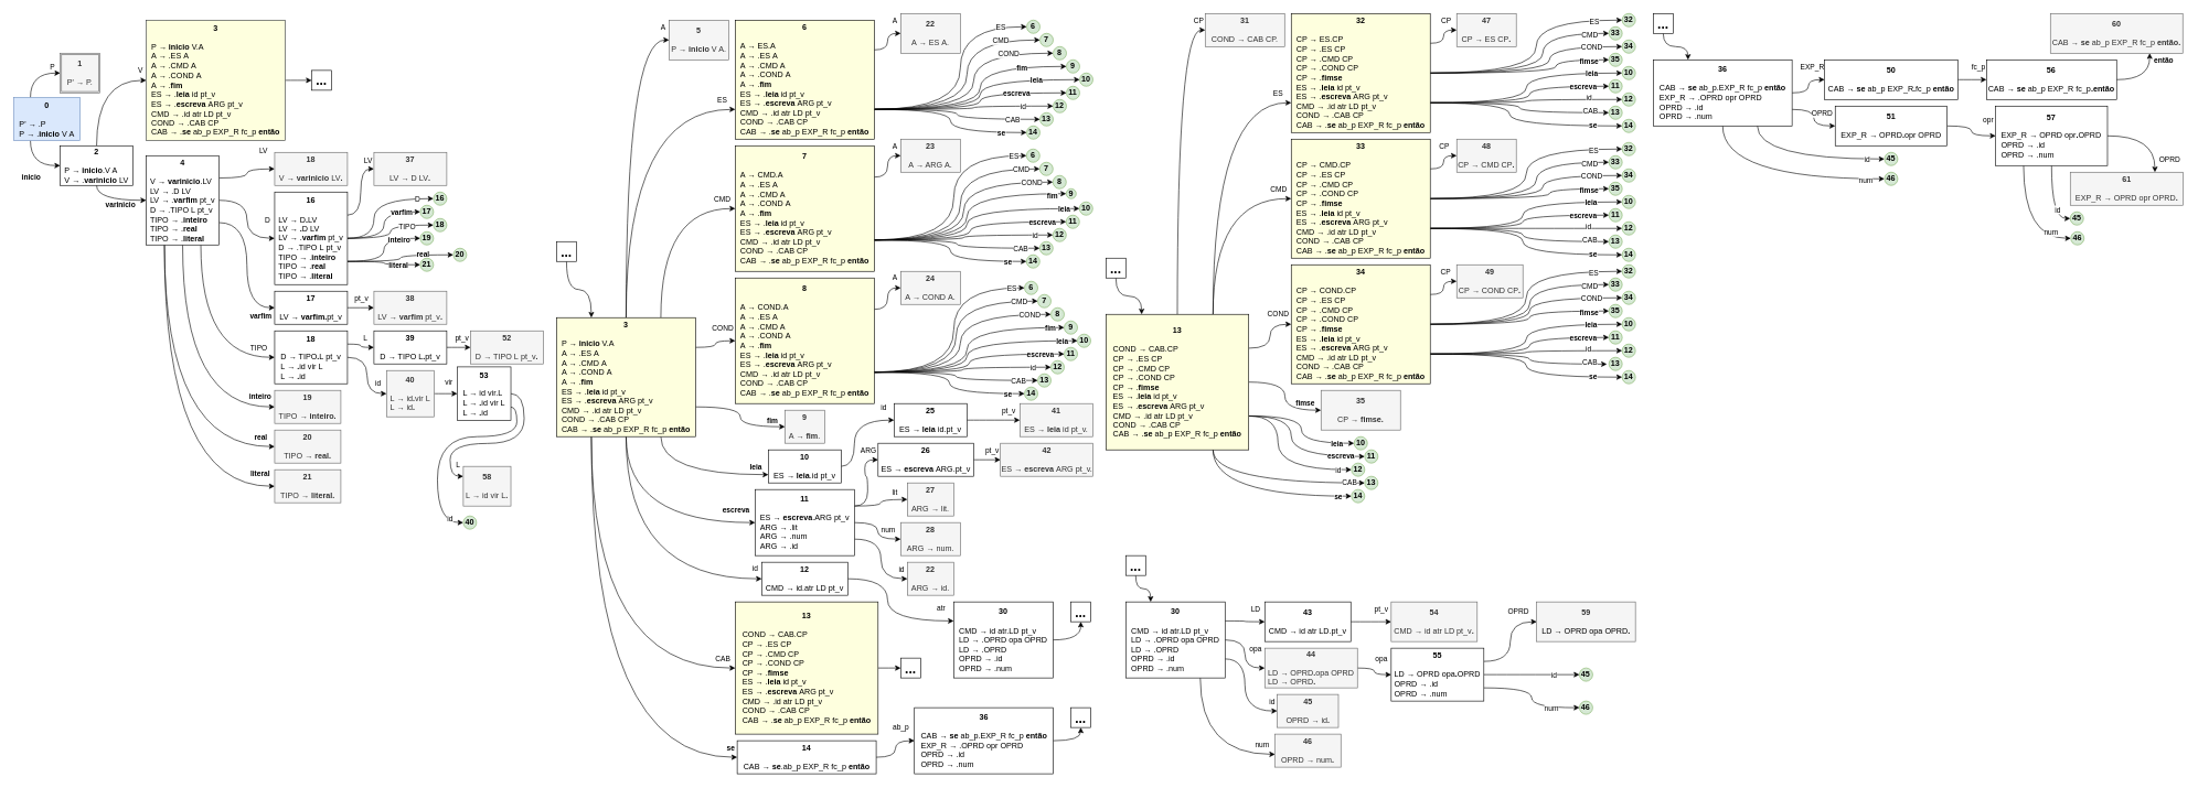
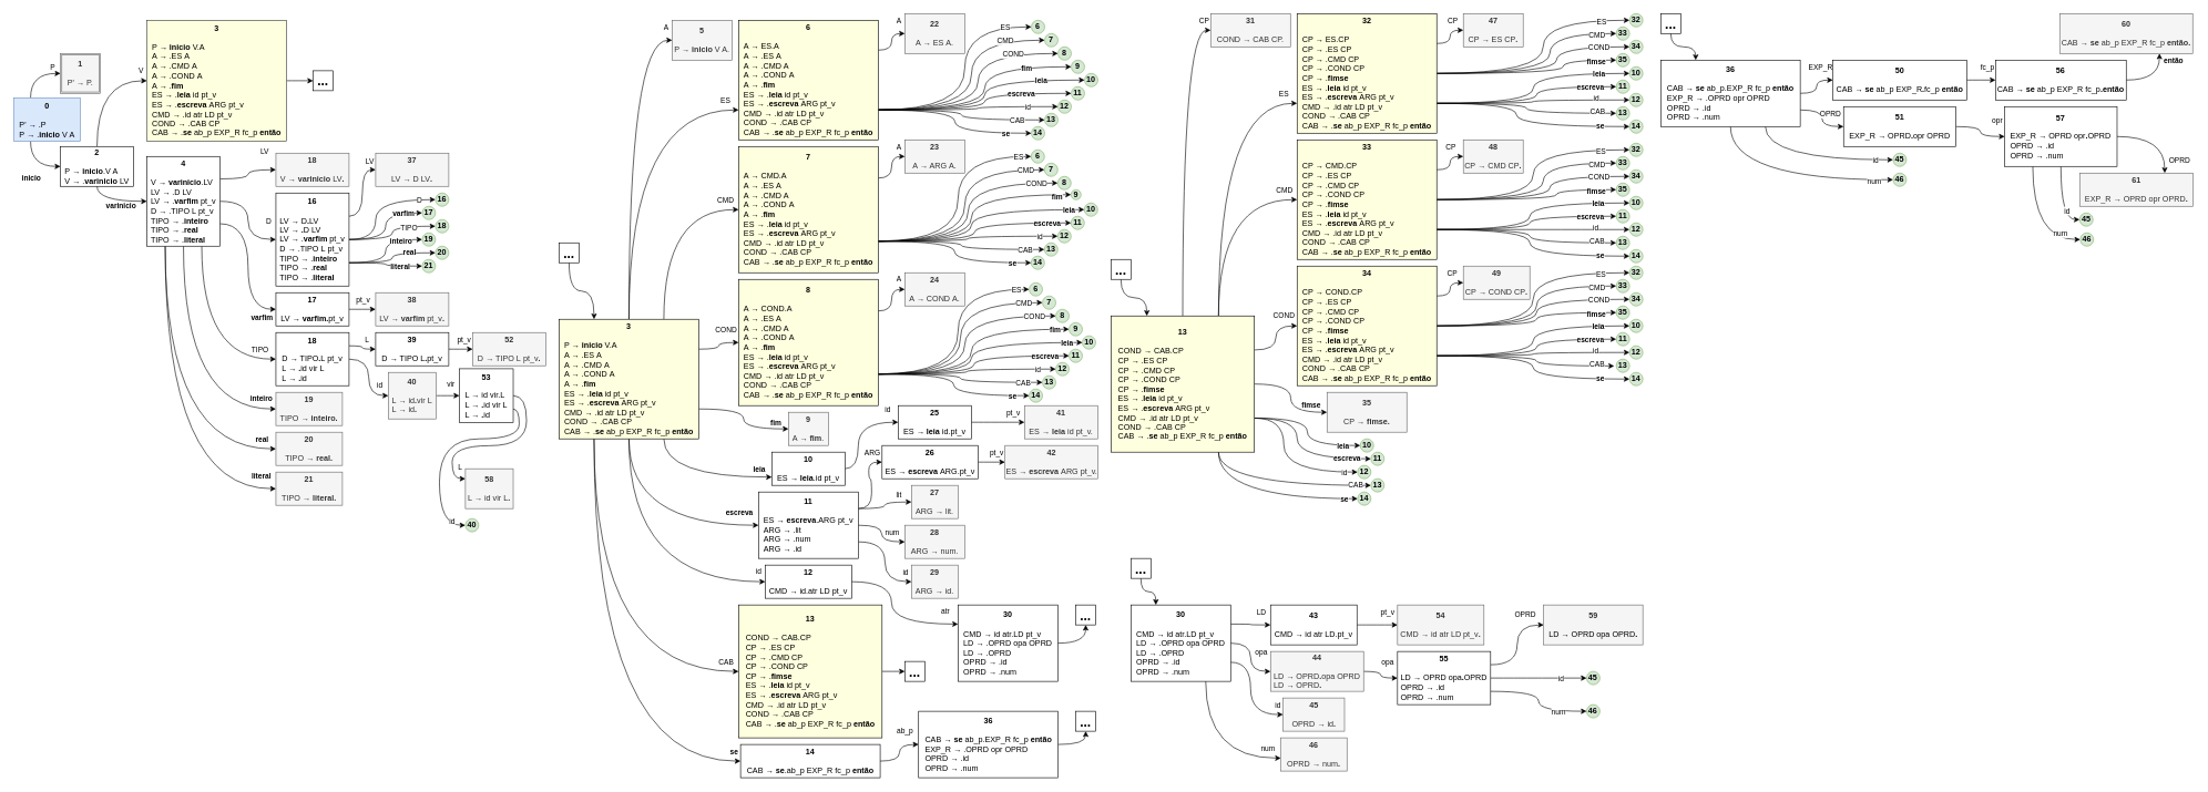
- <mxCell id="406" value="&lt;b&gt;20&lt;br&gt;&lt;/b&gt;" style="ellipse;whiteSpace=wrap;html=1;aspect=fixed;fillColor=#d5e8d4;strokeColor=#82b366;" parent="1" vertex="1"><mxGeometry x="684.05" y="375" width="20" height="20" as="geometry" /></mxCell>
+ <mxCell id="406" value="&lt;b&gt;20&lt;br&gt;&lt;/b&gt;" style="ellipse;whiteSpace=wrap;html=1;aspect=fixed;fillColor=#d5e8d4;strokeColor=#82b366;" parent="1" vertex="1"><mxGeometry x="654.05" y="370" width="20" height="20" as="geometry" /></mxCell>
- <mxCell id="113" value="&lt;b&gt;22&lt;/b&gt;&lt;br&gt;&lt;br&gt;&lt;div style=&quot;text-align: left;&quot;&gt;&lt;span style=&quot;background-color: initial;&quot;&gt;ARG → id.&lt;/span&gt;&lt;/div&gt;" style="rounded=0;whiteSpace=wrap;html=1;strokeColor=#666666;fillColor=#f5f5f5;fontColor=#333333;" parent="1" vertex="1"><mxGeometry x="1370" y="850" width="70" height="50" as="geometry" /></mxCell>
+ <mxCell id="113" value="&lt;b&gt;29&lt;/b&gt;&lt;br&gt;&lt;br&gt;&lt;div style=&quot;text-align: left;&quot;&gt;&lt;span style=&quot;background-color: initial;&quot;&gt;ARG → id.&lt;/span&gt;&lt;/div&gt;" style="rounded=0;whiteSpace=wrap;html=1;strokeColor=#666666;fillColor=#f5f5f5;fontColor=#333333;" parent="1" vertex="1"><mxGeometry x="1370" y="850" width="70" height="50" as="geometry" /></mxCell>
